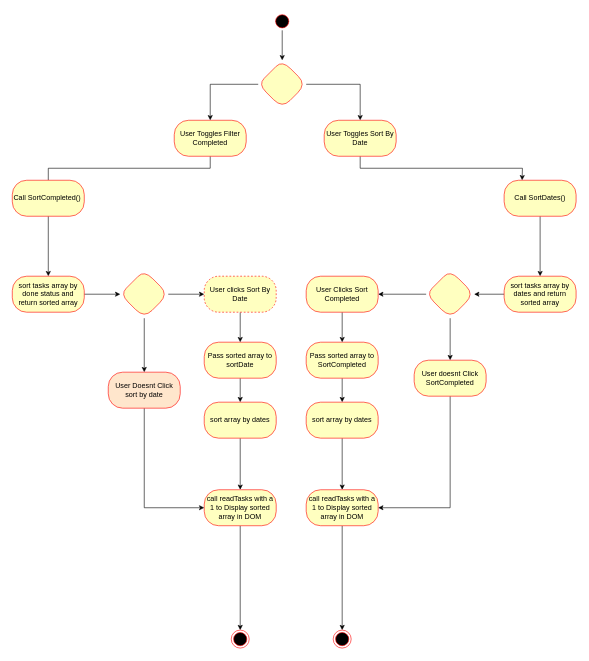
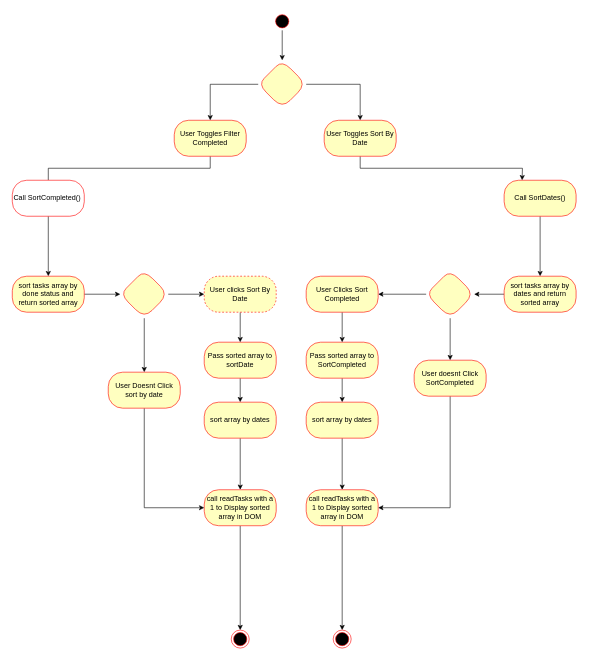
- <mxCell id="4" value="Call SortCompleted()&amp;nbsp;" style="whiteSpace=wrap;html=1;rounded=1;strokeColor=#ff0000;fillColor=#ffffc0;arcSize=40;" vertex="1" parent="1"><mxGeometry x="20" y="300" width="120" height="60" as="geometry" /></mxCell>
+ <mxCell id="4" value="Call SortCompleted()&amp;nbsp;" style="whiteSpace=wrap;html=1;rounded=1;strokeColor=#ff0000;fillColor=#ffffff;arcSize=40;" vertex="1" parent="1"><mxGeometry x="20" y="300" width="120" height="60" as="geometry" /></mxCell>
- <mxCell id="23" value="User Doesnt Click sort by date" style="whiteSpace=wrap;html=1;rounded=1;strokeColor=#ff0000;fillColor=#ffe6cc;arcSize=40;" vertex="1" parent="1"><mxGeometry x="180" y="620" width="120" height="60" as="geometry" /></mxCell>
+ <mxCell id="23" value="User Doesnt Click sort by date" style="whiteSpace=wrap;html=1;rounded=1;strokeColor=#ff0000;fillColor=#ffffc0;arcSize=40;" vertex="1" parent="1"><mxGeometry x="180" y="620" width="120" height="60" as="geometry" /></mxCell>
